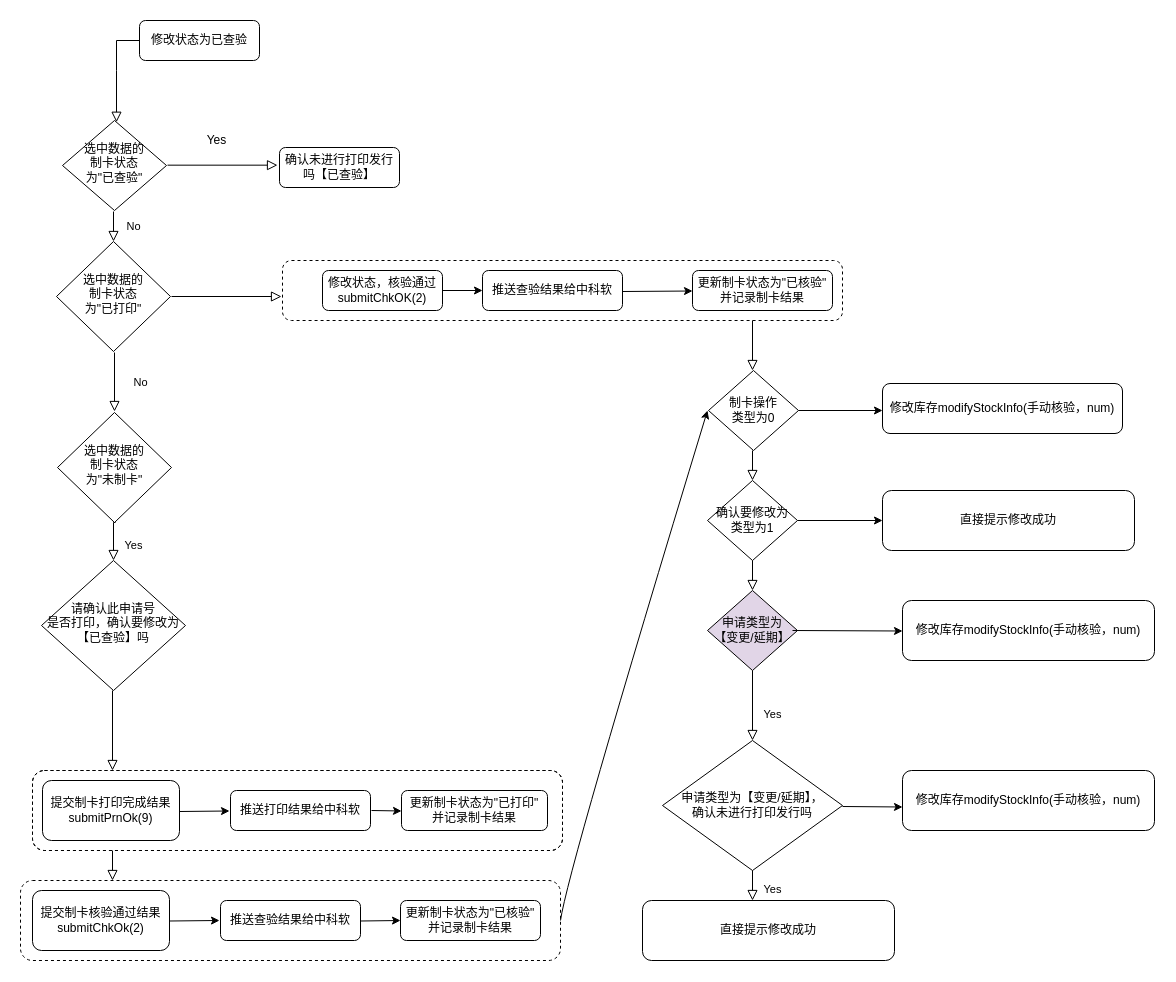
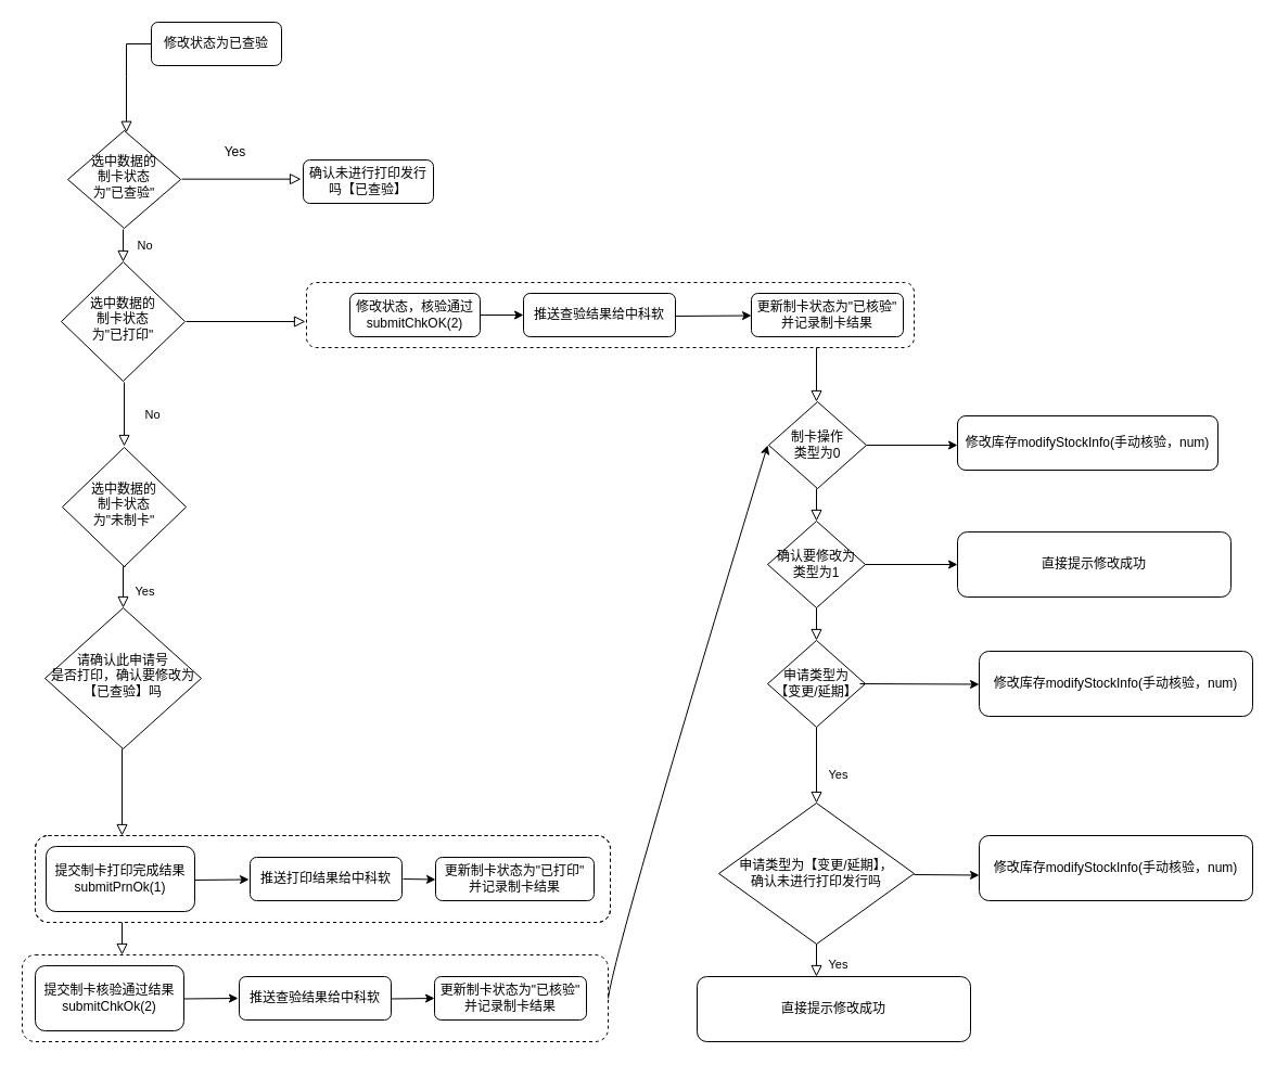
- <mxCell id="22" value="申请类型为&lt;br&gt;【变更/延期】" style="rhombus;whiteSpace=wrap;html=1;fillColor=#e1d5e7;" vertex="1" parent="1"><mxGeometry x="707" y="590" width="90" height="80" as="geometry" /></mxCell>
+ <mxCell id="22" value="申请类型为&lt;br&gt;【变更/延期】" style="rhombus;whiteSpace=wrap;html=1;" vertex="1" parent="1"><mxGeometry x="707" y="590" width="90" height="80" as="geometry" /></mxCell>
- <mxCell id="29" value="提交制卡打印完成结果submitPrnOk(9)" style="rounded=1;whiteSpace=wrap;html=1;fontSize=12;glass=0;strokeWidth=1;shadow=0;" vertex="1" parent="1"><mxGeometry x="42" y="780" width="137" height="60" as="geometry" /></mxCell>
+ <mxCell id="29" value="提交制卡打印完成结果submitPrnOk(1)" style="rounded=1;whiteSpace=wrap;html=1;fontSize=12;glass=0;strokeWidth=1;shadow=0;" vertex="1" parent="1"><mxGeometry x="42" y="780" width="137" height="60" as="geometry" /></mxCell>
